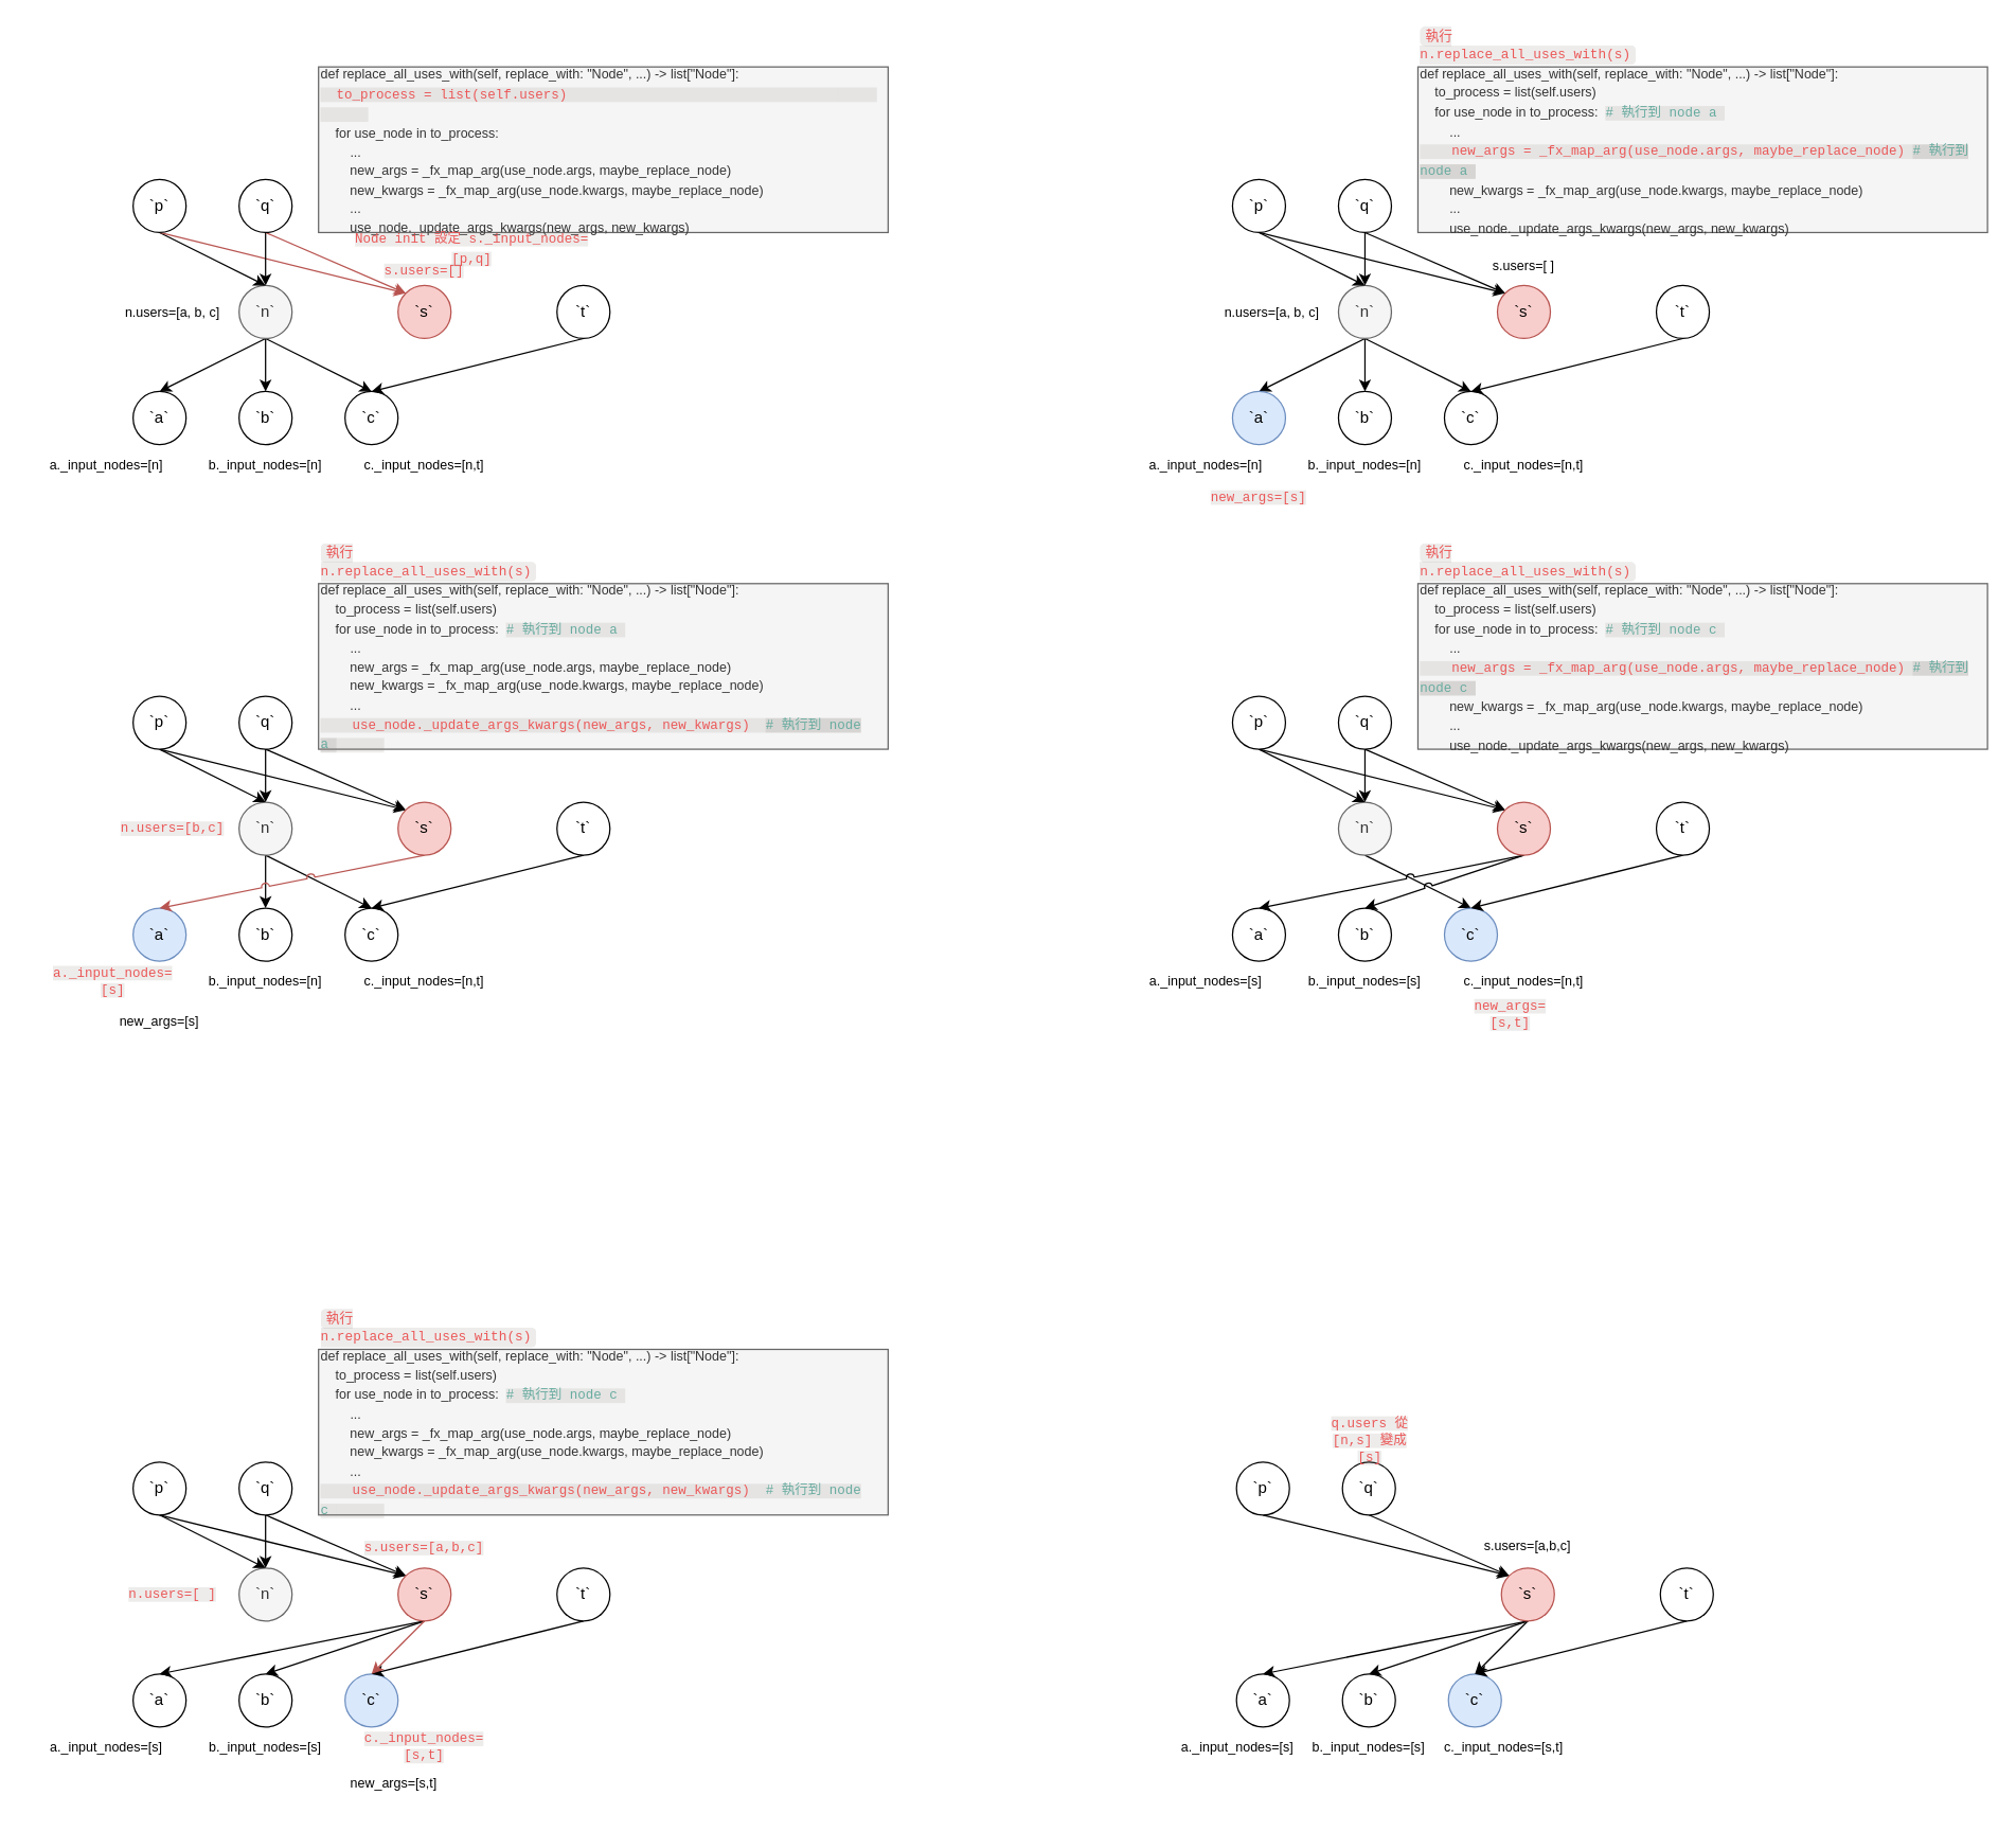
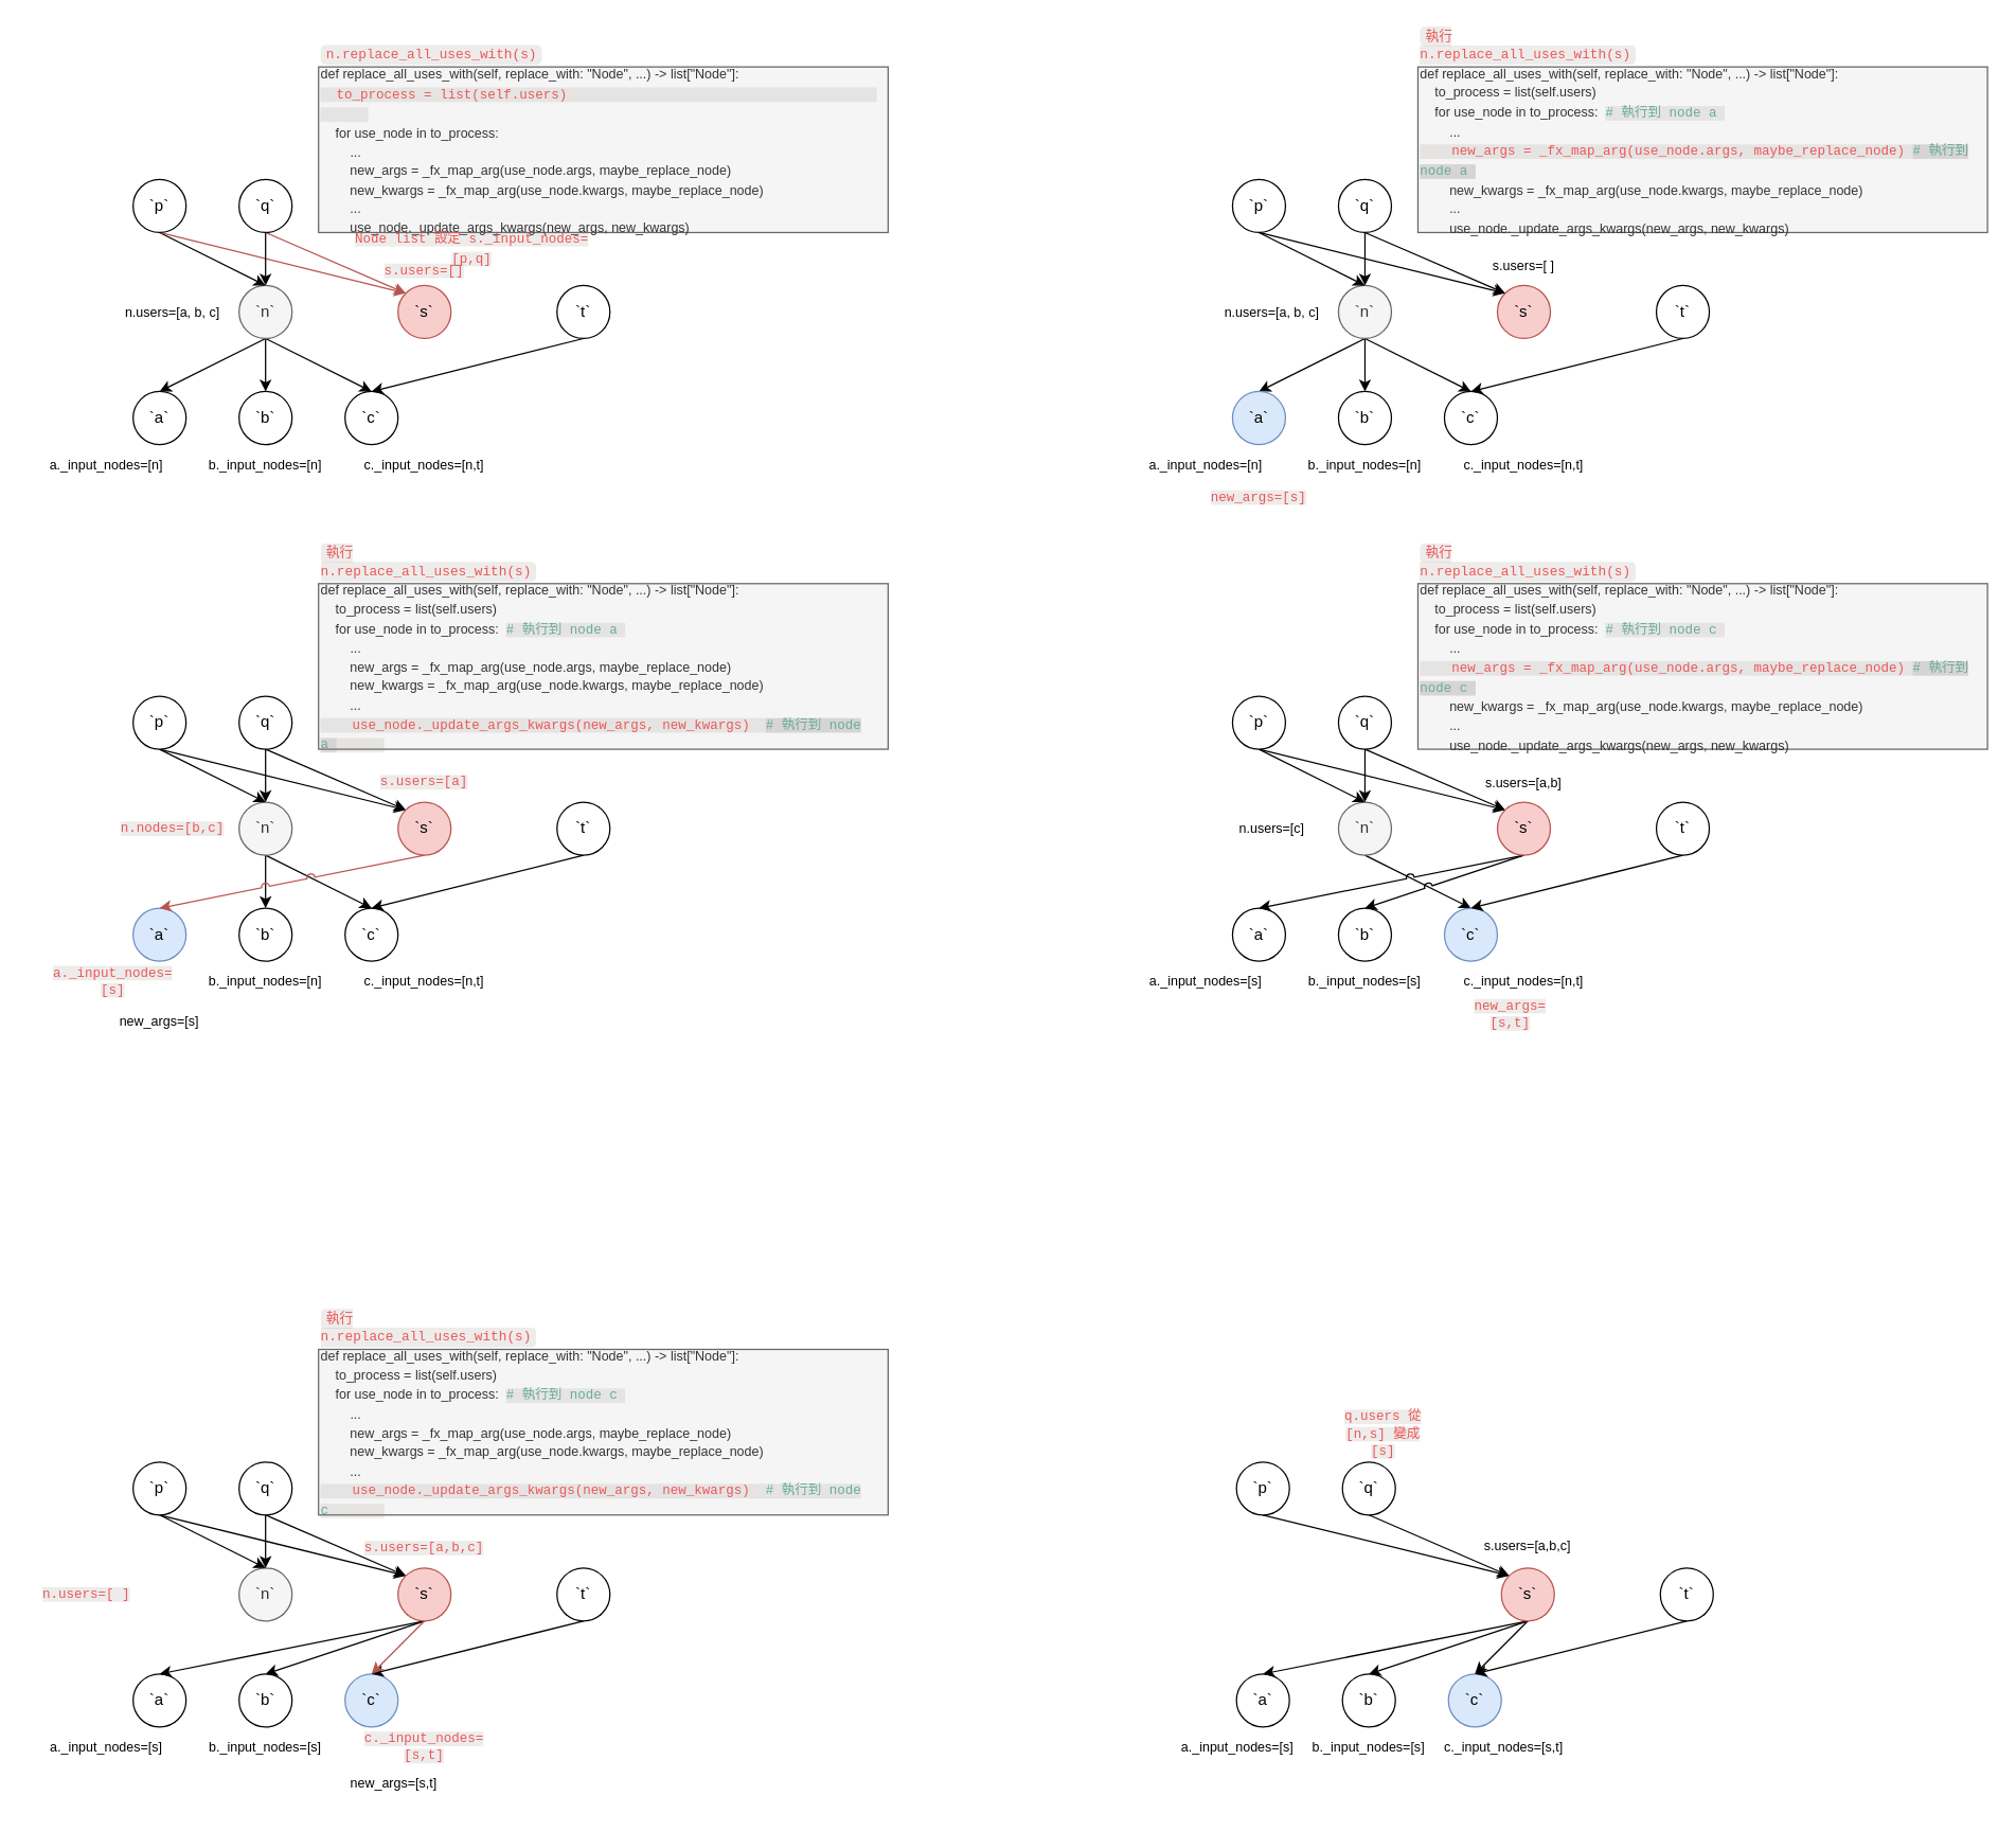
+ <mxCell id="19" value="&lt;div style=&quot;display:inline&quot; class=&quot;notion-inline-code-container&quot;&gt;&lt;span class=&quot;notion-enable-hover&quot; spellcheck=&quot;false&quot; data-token-index=&quot;0&quot; style=&quot;font-family: SFMono-Regular, Menlo, Consolas, &amp;quot;PT Mono&amp;quot;, &amp;quot;Liberation Mono&amp;quot;, Courier, monospace; line-height: normal; background: rgba(135, 131, 120, 0.15); color: rgb(235, 87, 87); border-radius: 4px; font-size: 85%; padding: 0.2em 0.4em; position: relative; bottom: 0.065em;&quot;&gt;n.replace_all_uses_with(s)&lt;/span&gt;&lt;/div&gt;" style="text;whiteSpace=wrap;html=1;align=left;verticalAlign=bottom;" vertex="1" parent="1"><mxGeometry x="240" y="20" width="160" height="30" as="geometry" /></mxCell>
- <mxCell id="121" value="&lt;font style=&quot;font-size: 10px;&quot;&gt;&lt;span style=&quot;color: rgb(235, 87, 87); font-family: SFMono-Regular, Menlo, Consolas, &amp;quot;PT Mono&amp;quot;, &amp;quot;Liberation Mono&amp;quot;, Courier, monospace; background-color: rgba(135, 131, 120, 0.15);&quot;&gt;Node init 設定 s._input_nodes=[p,q]&lt;/span&gt;&lt;/font&gt;" style="text;html=1;align=center;verticalAlign=middle;whiteSpace=wrap;rounded=0;" vertex="1" parent="1"><mxGeometry x="259" y="171" width="194" height="30" as="geometry" /></mxCell>
+ <mxCell id="121" value="&lt;font style=&quot;font-size: 10px;&quot;&gt;&lt;span style=&quot;color: rgb(235, 87, 87); font-family: SFMono-Regular, Menlo, Consolas, &amp;quot;PT Mono&amp;quot;, &amp;quot;Liberation Mono&amp;quot;, Courier, monospace; background-color: rgba(135, 131, 120, 0.15);&quot;&gt;Node list 設定 s._input_nodes=[p,q]&lt;/span&gt;&lt;/font&gt;" style="text;html=1;align=center;verticalAlign=middle;whiteSpace=wrap;rounded=0;" vertex="1" parent="1"><mxGeometry x="259" y="171" width="194" height="30" as="geometry" /></mxCell>
+ <mxCell id="64" value="&lt;div&gt;&lt;span style=&quot;color: rgb(235, 87, 87); font-family: SFMono-Regular, Menlo, Consolas, &amp;quot;PT Mono&amp;quot;, &amp;quot;Liberation Mono&amp;quot;, Courier, monospace; background-color: rgba(135, 131, 120, 0.15);&quot;&gt;s.users=[a]&lt;/span&gt;&lt;/div&gt;" style="text;html=1;align=center;verticalAlign=middle;whiteSpace=wrap;rounded=0;fontSize=10;" vertex="1" parent="1"><mxGeometry x="280" y="575" width="80" height="30" as="geometry" /></mxCell>
+ <mxCell id="119" value="s.users=[a,b]" style="text;html=1;align=center;verticalAlign=middle;whiteSpace=wrap;rounded=0;fontSize=10;" vertex="1" parent="1"><mxGeometry x="1110" y="575" width="80" height="30" as="geometry" /></mxCell>
- <mxCell id="63" value="&lt;div&gt;&lt;span style=&quot;color: rgb(235, 87, 87); font-family: SFMono-Regular, Menlo, Consolas, &amp;quot;PT Mono&amp;quot;, &amp;quot;Liberation Mono&amp;quot;, Courier, monospace; background-color: rgba(135, 131, 120, 0.15);&quot;&gt;n.users=[b,c]&lt;/span&gt;&lt;/div&gt;" style="text;html=1;align=center;verticalAlign=middle;whiteSpace=wrap;rounded=0;fontSize=10;" vertex="1" parent="1"><mxGeometry x="90" y="610" width="80" height="30" as="geometry" /></mxCell>
+ <mxCell id="63" value="&lt;div&gt;&lt;span style=&quot;color: rgb(235, 87, 87); font-family: SFMono-Regular, Menlo, Consolas, &amp;quot;PT Mono&amp;quot;, &amp;quot;Liberation Mono&amp;quot;, Courier, monospace; background-color: rgba(135, 131, 120, 0.15);&quot;&gt;n.nodes=[b,c]&lt;/span&gt;&lt;/div&gt;" style="text;html=1;align=center;verticalAlign=middle;whiteSpace=wrap;rounded=0;fontSize=10;" vertex="1" parent="1"><mxGeometry x="90" y="610" width="80" height="30" as="geometry" /></mxCell>
+ <mxCell id="92" value="n.users=[c]" style="text;html=1;align=center;verticalAlign=middle;whiteSpace=wrap;rounded=0;fontSize=10;" vertex="1" parent="1"><mxGeometry x="920" y="610" width="80" height="30" as="geometry" /></mxCell>
- <mxCell id="136" value="&lt;span style=&quot;color: rgb(235, 87, 87); font-family: SFMono-Regular, Menlo, Consolas, &amp;quot;PT Mono&amp;quot;, &amp;quot;Liberation Mono&amp;quot;, Courier, monospace; background-color: rgba(135, 131, 120, 0.15);&quot;&gt;q.users 從&lt;/span&gt;&lt;div&gt;&lt;span style=&quot;color: rgb(235, 87, 87); font-family: SFMono-Regular, Menlo, Consolas, &amp;quot;PT Mono&amp;quot;, &amp;quot;Liberation Mono&amp;quot;, Courier, monospace; background-color: rgba(135, 131, 120, 0.15);&quot;&gt;[n,s]&amp;nbsp;&lt;/span&gt;&lt;span style=&quot;background-color: light-dark(rgba(135, 131, 120, 0.15), rgb(127, 124, 114)); color: light-dark(rgb(235, 87, 87), rgb(235, 108, 108)); font-family: SFMono-Regular, Menlo, Consolas, &amp;quot;PT Mono&amp;quot;, &amp;quot;Liberation Mono&amp;quot;, Courier, monospace;&quot;&gt;變成 [s]&lt;/span&gt;&lt;/div&gt;" style="text;html=1;align=center;verticalAlign=middle;whiteSpace=wrap;rounded=0;fontSize=10;" vertex="1" parent="1"><mxGeometry x="995" y="1072" width="78" height="30" as="geometry" /></mxCell>
+ <mxCell id="136" value="&lt;span style=&quot;color: rgb(235, 87, 87); font-family: SFMono-Regular, Menlo, Consolas, &amp;quot;PT Mono&amp;quot;, &amp;quot;Liberation Mono&amp;quot;, Courier, monospace; background-color: rgba(135, 131, 120, 0.15);&quot;&gt;q.users 從&lt;/span&gt;&lt;div&gt;&lt;span style=&quot;color: rgb(235, 87, 87); font-family: SFMono-Regular, Menlo, Consolas, &amp;quot;PT Mono&amp;quot;, &amp;quot;Liberation Mono&amp;quot;, Courier, monospace; background-color: rgba(135, 131, 120, 0.15);&quot;&gt;[n,s]&amp;nbsp;&lt;/span&gt;&lt;span style=&quot;background-color: light-dark(rgba(135, 131, 120, 0.15), rgb(127, 124, 114)); color: light-dark(rgb(235, 87, 87), rgb(235, 108, 108)); font-family: SFMono-Regular, Menlo, Consolas, &amp;quot;PT Mono&amp;quot;, &amp;quot;Liberation Mono&amp;quot;, Courier, monospace;&quot;&gt;變成 [s]&lt;/span&gt;&lt;/div&gt;" style="text;html=1;align=center;verticalAlign=middle;whiteSpace=wrap;rounded=0;fontSize=10;" vertex="1" parent="1"><mxGeometry x="1005" y="1067" width="78" height="30" as="geometry" /></mxCell>
- <mxCell id="115" value="&lt;span style=&quot;color: rgb(235, 87, 87); font-family: SFMono-Regular, Menlo, Consolas, &amp;quot;PT Mono&amp;quot;, &amp;quot;Liberation Mono&amp;quot;, Courier, monospace; background-color: rgba(135, 131, 120, 0.15);&quot;&gt;n.users=[ ]&lt;/span&gt;" style="text;html=1;align=center;verticalAlign=middle;whiteSpace=wrap;rounded=0;fontSize=10;" vertex="1" parent="1"><mxGeometry x="90" y="1188" width="80" height="30" as="geometry" /></mxCell>
+ <mxCell id="115" value="&lt;span style=&quot;color: rgb(235, 87, 87); font-family: SFMono-Regular, Menlo, Consolas, &amp;quot;PT Mono&amp;quot;, &amp;quot;Liberation Mono&amp;quot;, Courier, monospace; background-color: rgba(135, 131, 120, 0.15);&quot;&gt;n.users=[ ]&lt;/span&gt;" style="text;html=1;align=center;verticalAlign=middle;whiteSpace=wrap;rounded=0;fontSize=10;" vertex="1" parent="1"><mxGeometry x="25" y="1188" width="80" height="30" as="geometry" /></mxCell>
